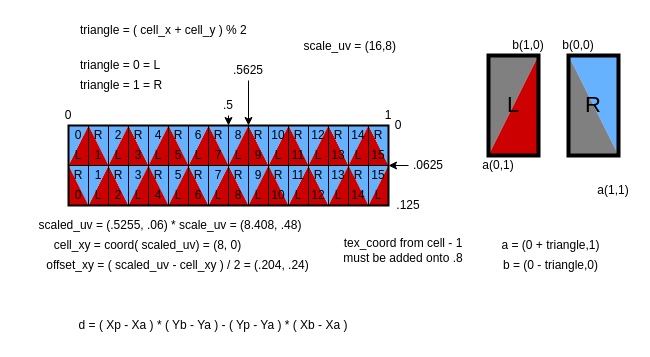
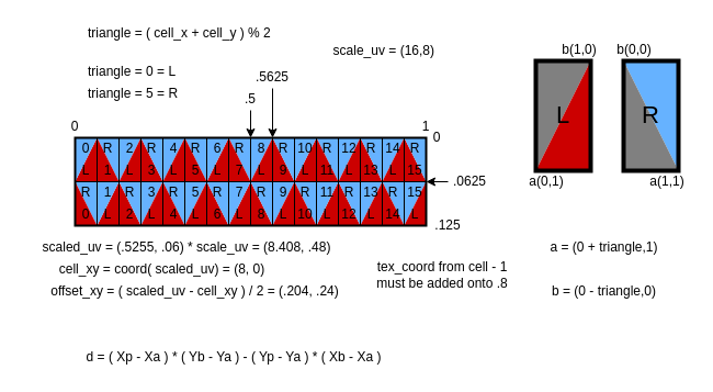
- <mxCell id="43" value="triangle = 1 = R" style="text;html=1;strokeColor=none;fillColor=none;align=left;verticalAlign=middle;whiteSpace=wrap;rounded=0;" parent="1" vertex="1"><mxGeometry x="78" y="75" width="90" height="20" as="geometry" /></mxCell>
+ <mxCell id="43" value="triangle = 5 = R" style="text;html=1;strokeColor=none;fillColor=none;align=left;verticalAlign=middle;whiteSpace=wrap;rounded=0;" parent="1" vertex="1"><mxGeometry x="78" y="75" width="90" height="20" as="geometry" /></mxCell>
- <mxCell id="116" value=".5" style="text;html=1;strokeColor=none;fillColor=none;align=center;verticalAlign=middle;whiteSpace=wrap;rounded=0;" parent="48" vertex="1"><mxGeometry x="208" y="95" width="40" height="20" as="geometry" /></mxCell>
+ <mxCell id="116" value=".5" style="text;html=1;strokeColor=none;fillColor=none;align=center;verticalAlign=middle;whiteSpace=wrap;rounded=0;" parent="48" vertex="1"><mxGeometry x="208" y="80" width="40" height="20" as="geometry" /></mxCell>
- <mxCell id="40" value="a(1,1)" style="text;html=1;strokeColor=none;fillColor=none;align=center;verticalAlign=middle;whiteSpace=wrap;rounded=0;" parent="1" vertex="1"><mxGeometry x="593" y="180" width="40" height="20" as="geometry" /></mxCell>
+ <mxCell id="40" value="a(1,1)" style="text;html=1;strokeColor=none;fillColor=none;align=center;verticalAlign=middle;whiteSpace=wrap;rounded=0;" parent="1" vertex="1"><mxGeometry x="588" y="155" width="40" height="20" as="geometry" /></mxCell>
- <mxCell id="44" value="a = (0 + triangle,1)" style="text;html=1;strokeColor=none;fillColor=none;align=center;verticalAlign=middle;whiteSpace=wrap;rounded=0;" parent="1" vertex="1"><mxGeometry x="488" y="235" width="125" height="20" as="geometry" /></mxCell>
+ <mxCell id="44" value="a = (0 + triangle,1)" style="text;html=1;strokeColor=none;fillColor=none;align=center;verticalAlign=middle;whiteSpace=wrap;rounded=0;" parent="1" vertex="1"><mxGeometry x="488" y="215" width="125" height="20" as="geometry" /></mxCell>
